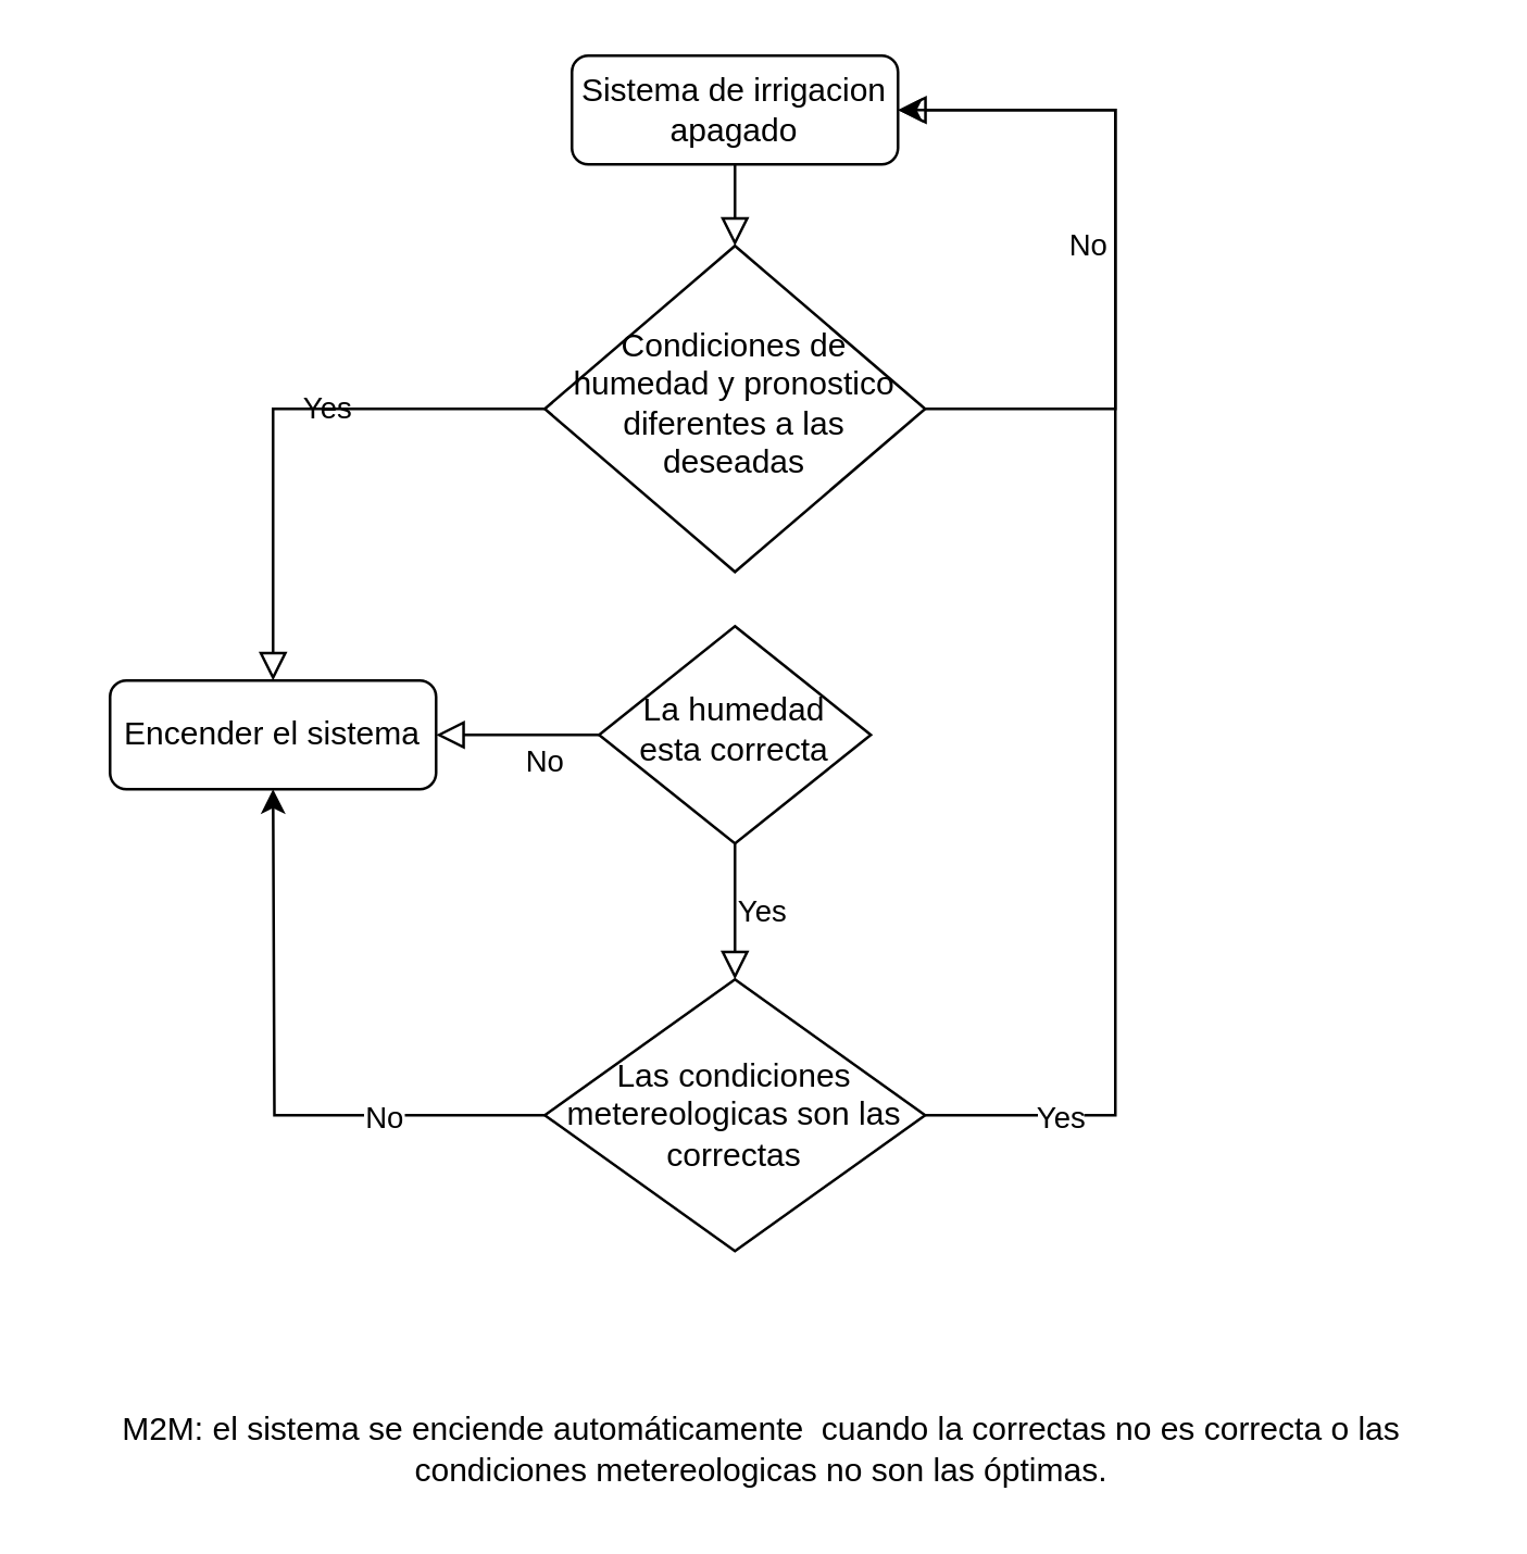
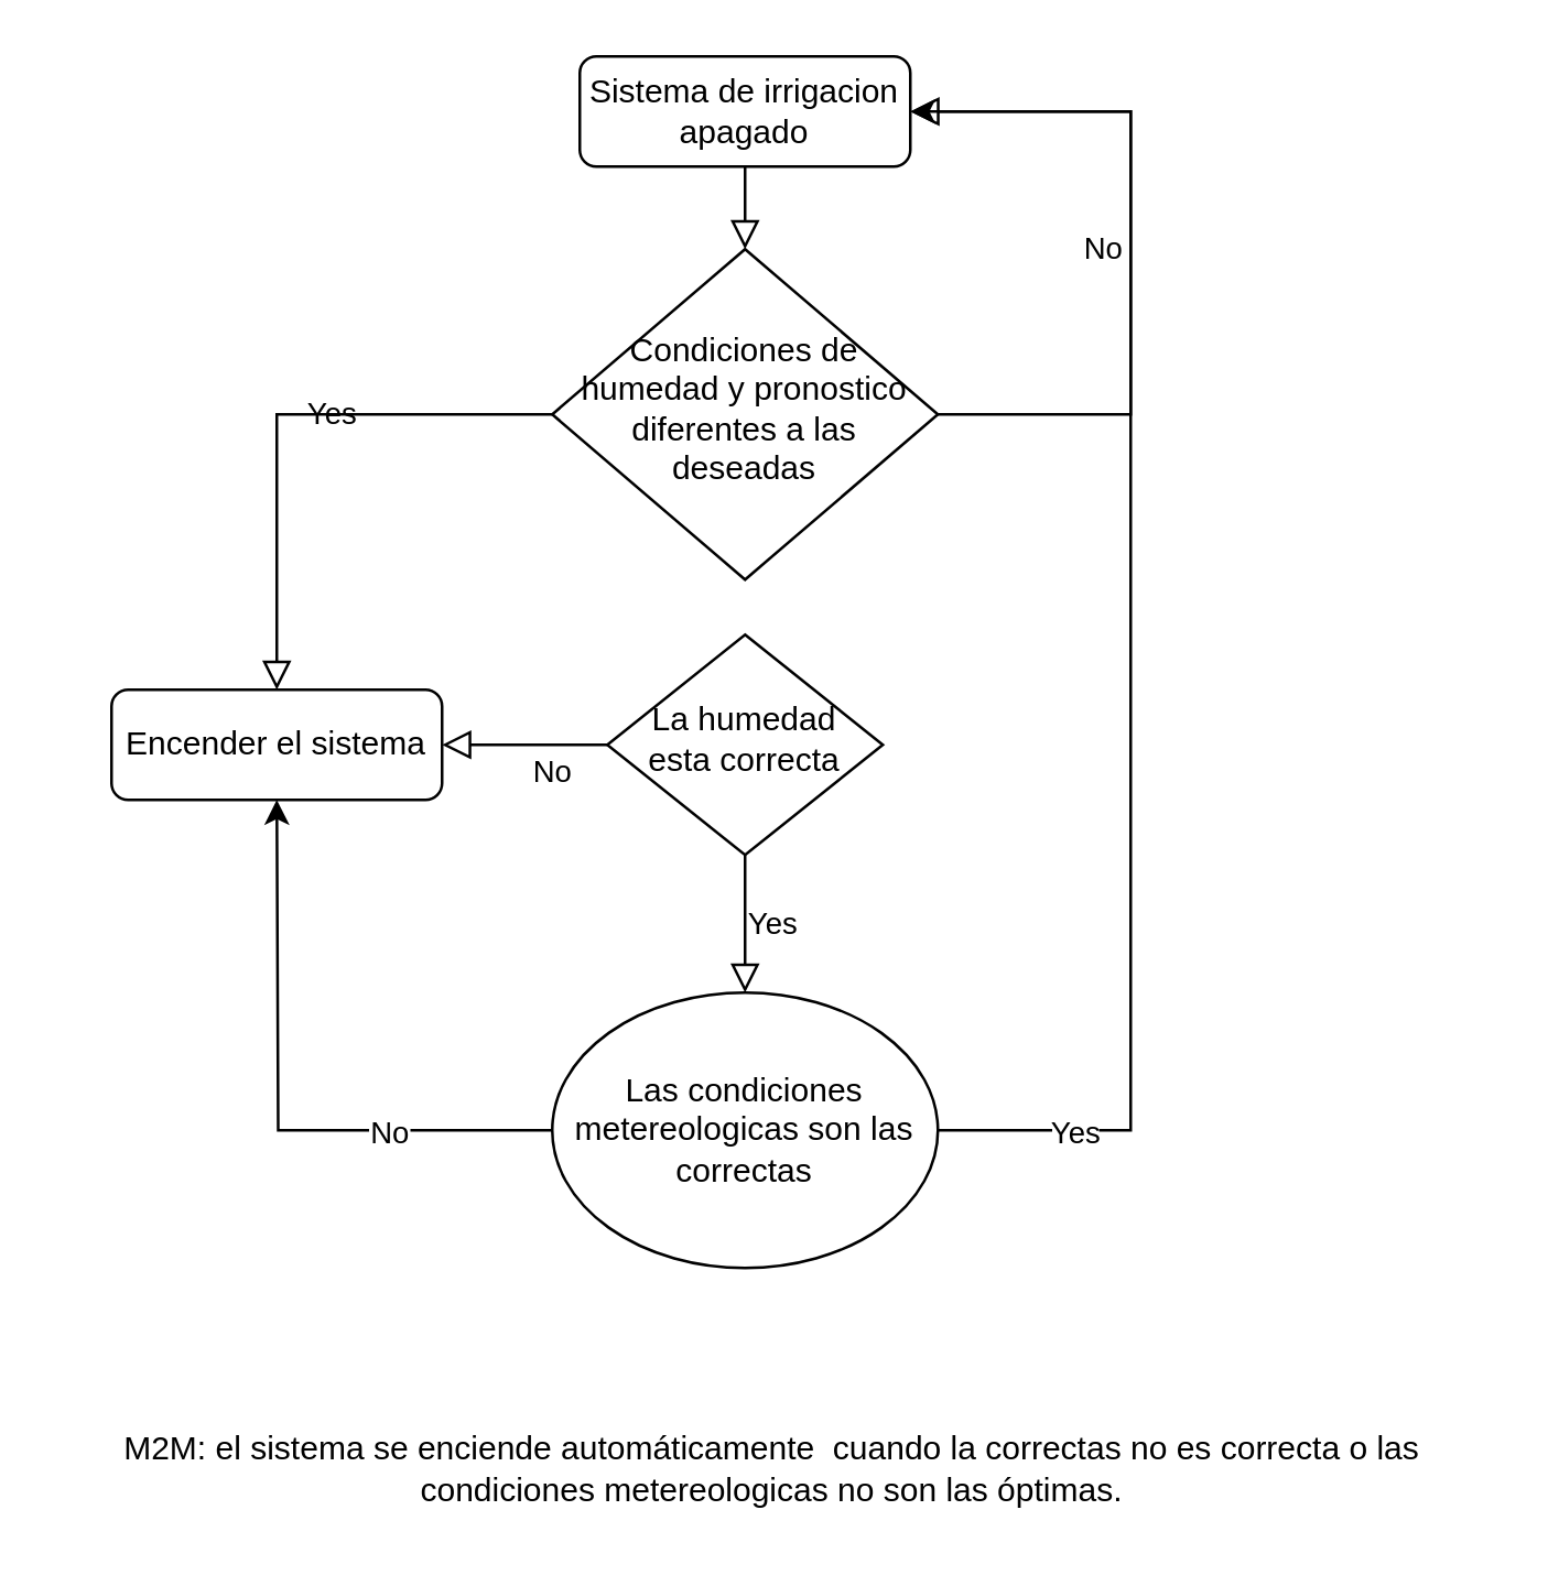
- <mxCell id="15" value="Las condiciones metereologicas son las correctas" style="rhombus;whiteSpace=wrap;html=1;" parent="1" vertex="1"><mxGeometry x="200" y="360" width="140" height="100" as="geometry" /></mxCell>
+ <mxCell id="15" value="Las condiciones metereologicas son las correctas" style="ellipse;whiteSpace=wrap;html=1;" parent="1" vertex="1"><mxGeometry x="200" y="360" width="140" height="100" as="geometry" /></mxCell>
